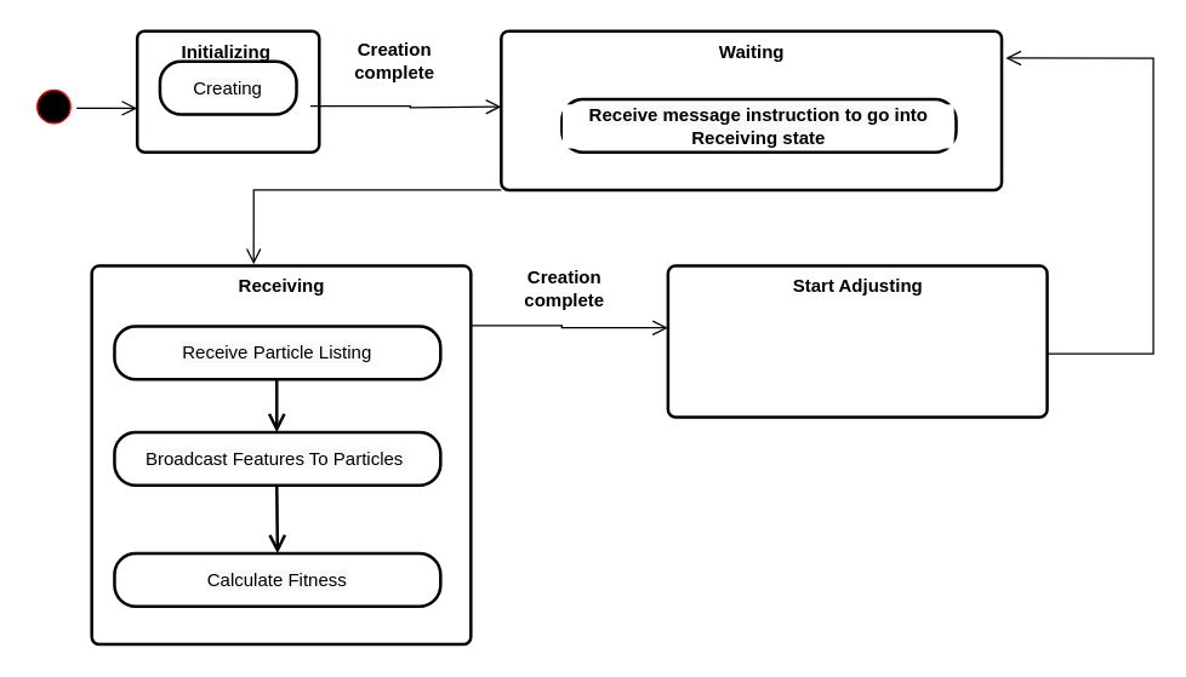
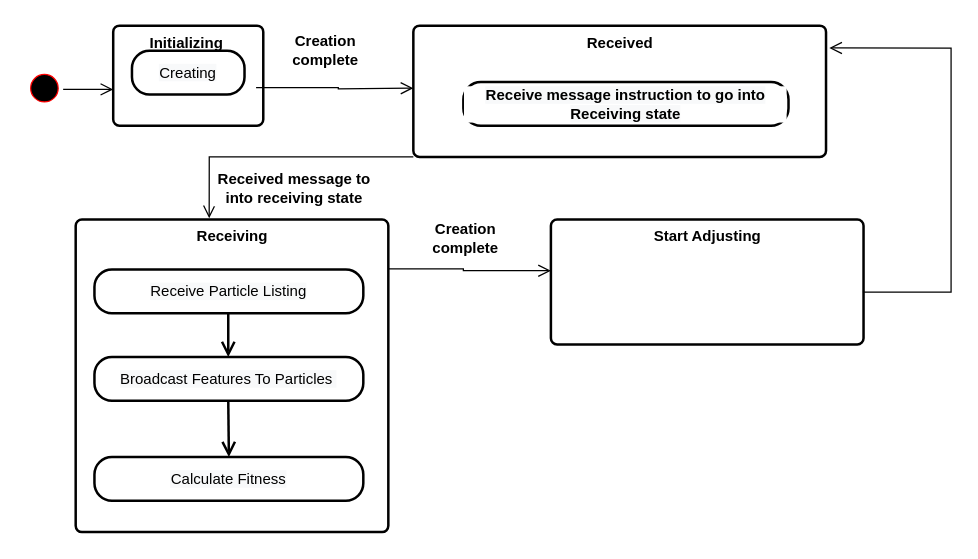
- <mxCell id="3" value="&lt;b&gt;Waiting&lt;/b&gt;" style="html=1;align=center;verticalAlign=top;rounded=1;absoluteArcSize=1;arcSize=10;dashed=0;labelBackgroundColor=default;fontColor=#000000;strokeColor=#000000;fillColor=#FFFFFF;strokeWidth=2;" parent="1" vertex="1"><mxGeometry x="330" y="20" width="330" height="105" as="geometry" /></mxCell>
+ <mxCell id="3" value="&lt;b&gt;Received&lt;/b&gt;" style="html=1;align=center;verticalAlign=top;rounded=1;absoluteArcSize=1;arcSize=10;dashed=0;labelBackgroundColor=default;fontColor=#000000;strokeColor=#000000;fillColor=#FFFFFF;strokeWidth=2;" parent="1" vertex="1"><mxGeometry x="330" y="20" width="330" height="105" as="geometry" /></mxCell>
+ <mxCell id="11" value="&lt;b&gt;Received message to into receiving state&lt;/b&gt;" style="text;html=1;strokeColor=none;fillColor=none;align=center;verticalAlign=middle;whiteSpace=wrap;rounded=0;labelBackgroundColor=default;fontColor=#000000;" parent="1" vertex="1"><mxGeometry x="170" y="135" width="130" height="30" as="geometry" /></mxCell>
